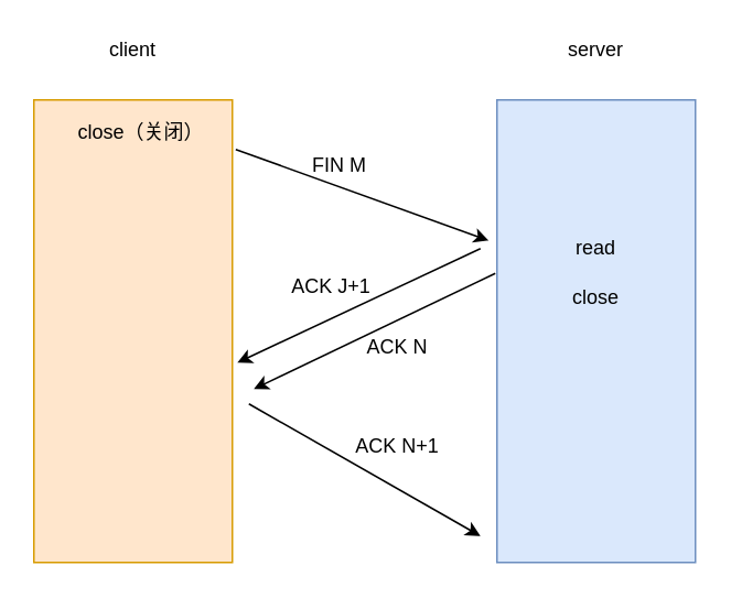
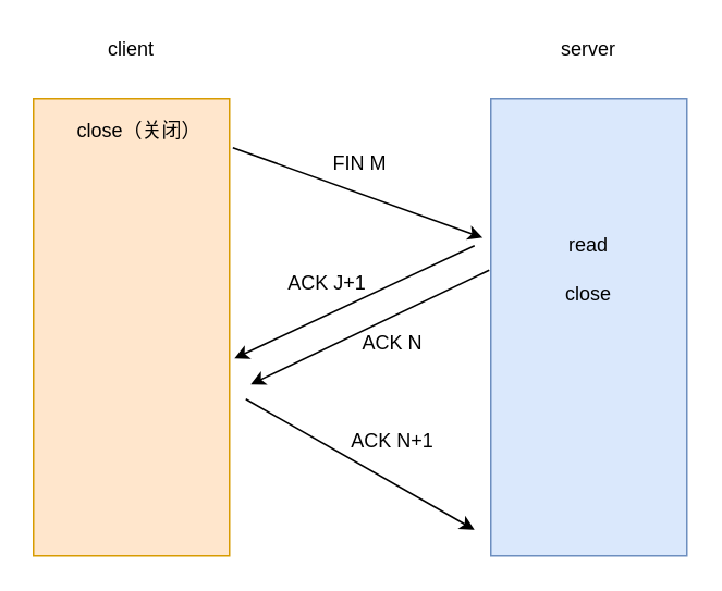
- <mxCell id="10" value="FIN M" style="text;html=1;strokeColor=none;fillColor=none;align=center;verticalAlign=middle;whiteSpace=wrap;rounded=0;" vertex="1" parent="1"><mxGeometry x="185" y="90" width="40" height="20" as="geometry" /></mxCell>
+ <mxCell id="10" value="FIN M" style="text;html=1;strokeColor=none;fillColor=none;align=center;verticalAlign=middle;whiteSpace=wrap;rounded=0;" vertex="1" parent="1"><mxGeometry x="200" y="90" width="40" height="20" as="geometry" /></mxCell>
